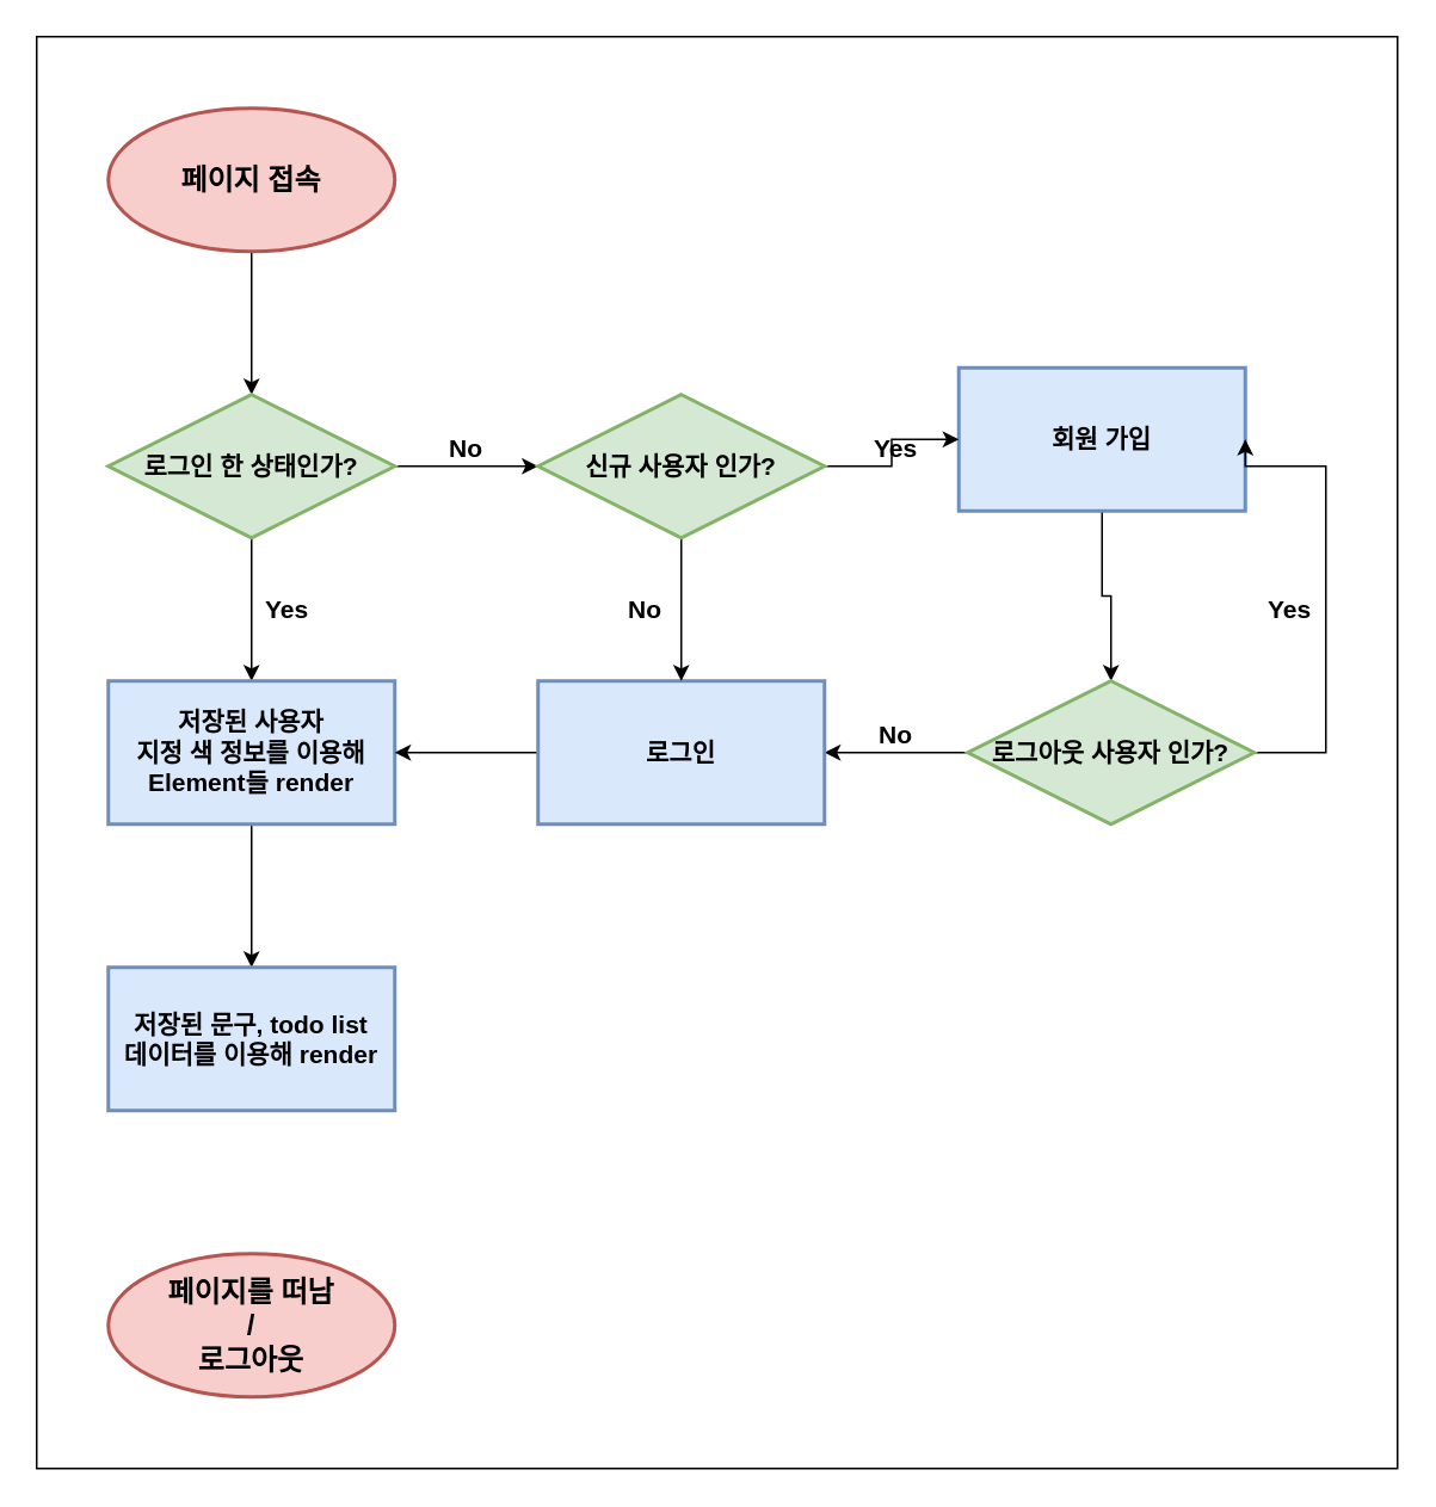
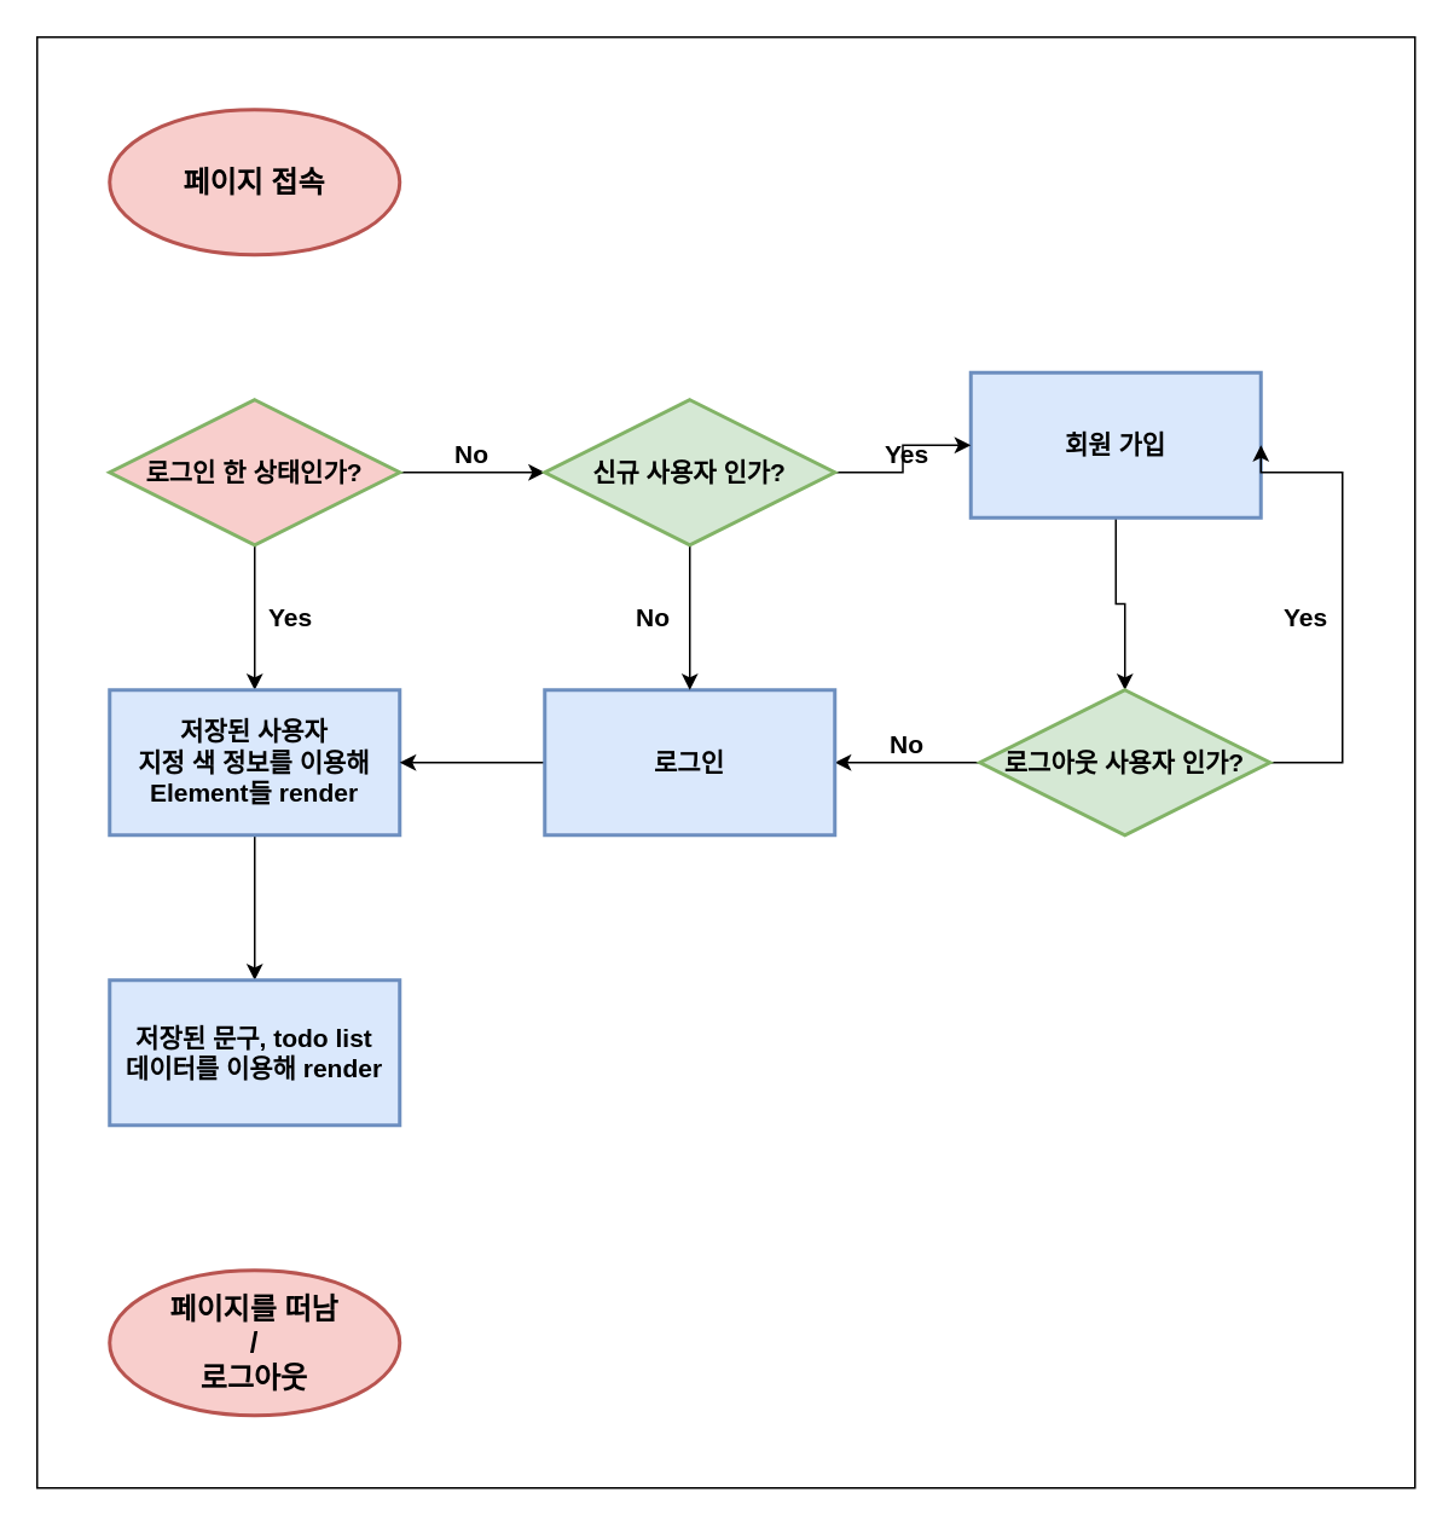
- <mxCell id="2" style="edgeStyle=orthogonalEdgeStyle;rounded=0;orthogonalLoop=1;jettySize=auto;html=1;exitX=0.5;exitY=1;exitDx=0;exitDy=0;entryX=0.5;entryY=0;entryDx=0;entryDy=0;" edge="1" parent="1" source="3" target="8"><mxGeometry relative="1" as="geometry" /></mxCell>
- <mxCell id="8" value="&lt;font style=&quot;font-size: 14px&quot;&gt;&lt;b&gt;로그인 한 상태인가?&lt;/b&gt;&lt;/font&gt;" style="rhombus;whiteSpace=wrap;html=1;strokeWidth=2;fillColor=#d5e8d4;strokeColor=#82b366;" vertex="1" parent="1"><mxGeometry x="60" y="220" width="160" height="80" as="geometry" /></mxCell>
+ <mxCell id="8" value="&lt;font style=&quot;font-size: 14px&quot;&gt;&lt;b&gt;로그인 한 상태인가?&lt;/b&gt;&lt;/font&gt;" style="rhombus;whiteSpace=wrap;html=1;strokeWidth=2;fillColor=#f8cecc;strokeColor=#82b366;" vertex="1" parent="1"><mxGeometry x="60" y="220" width="160" height="80" as="geometry" /></mxCell>
